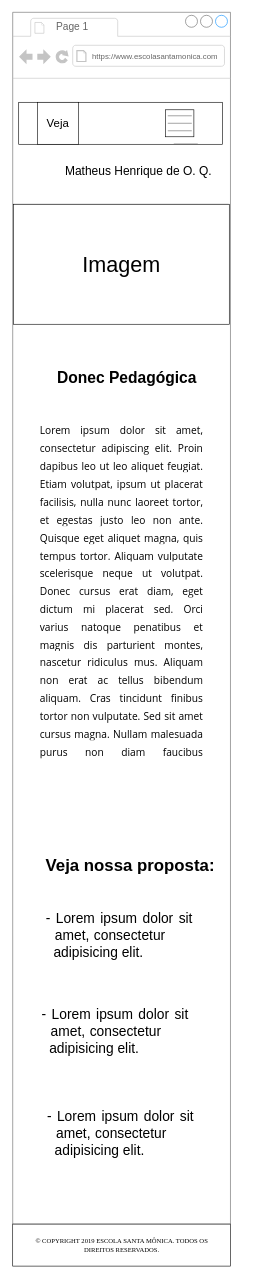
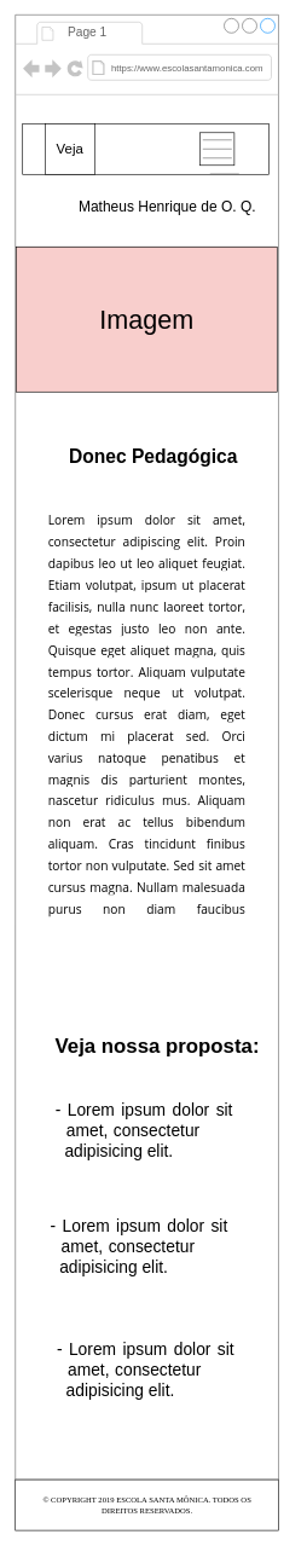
- <mxCell id="8" value="&lt;font style=&quot;font-size: 36px&quot;&gt;Imagem&lt;/font&gt;" style="rounded=0;whiteSpace=wrap;html=1;" parent="2" vertex="1"><mxGeometry x="1" y="320" width="360" height="200" as="geometry" /></mxCell>
+ <mxCell id="8" value="&lt;font style=&quot;font-size: 36px&quot;&gt;Imagem&lt;/font&gt;" style="rounded=0;whiteSpace=wrap;html=1;fillColor=#f8cecc;" parent="2" vertex="1"><mxGeometry x="1" y="320" width="360" height="200" as="geometry" /></mxCell>
